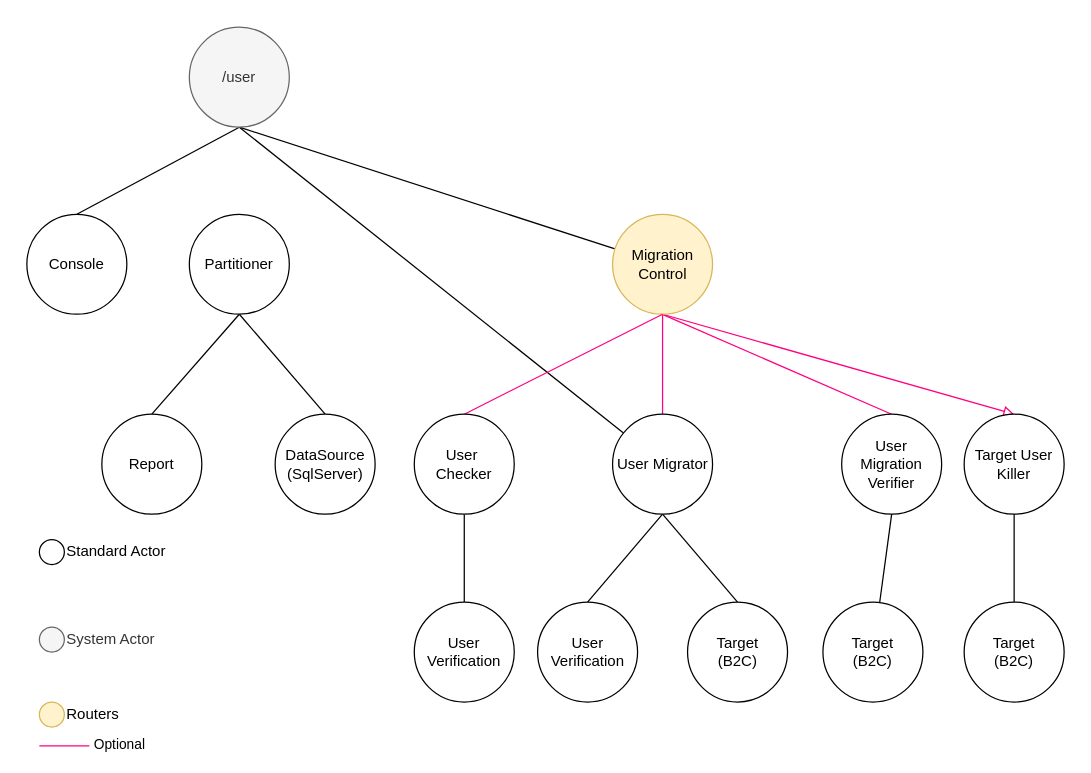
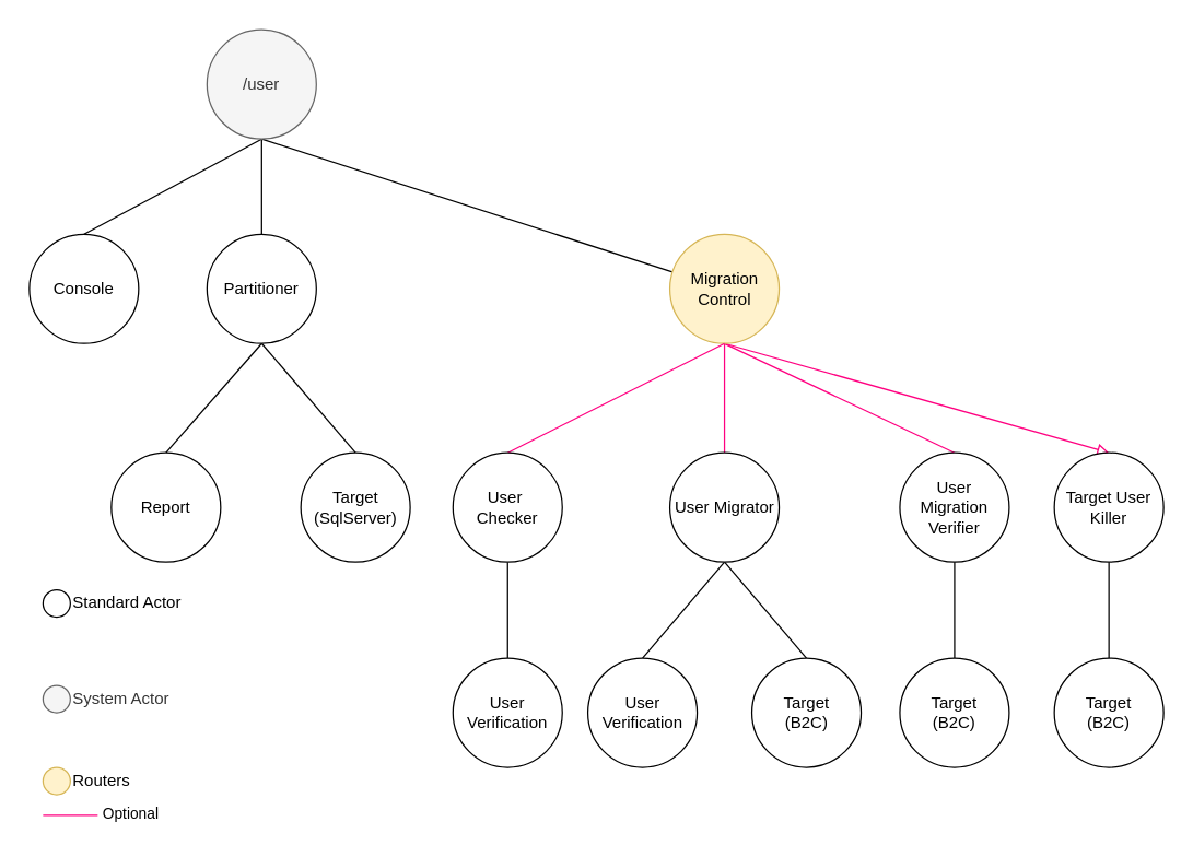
- <mxCell id="4" value="" style="edgeStyle=none;rounded=0;orthogonalLoop=1;jettySize=auto;html=1;endArrow=none;endFill=0;exitX=0.5;exitY=1;exitDx=0;exitDy=0;" parent="1" source="5" target="12" edge="1"><mxGeometry relative="1" as="geometry" /></mxCell>
+ <mxCell id="4" value="" style="edgeStyle=none;rounded=0;orthogonalLoop=1;jettySize=auto;html=1;endArrow=none;endFill=0;exitX=0.5;exitY=1;exitDx=0;exitDy=0;entryX=0.5;entryY=0;entryDx=0;entryDy=0;" parent="1" source="5" target="19" edge="1"><mxGeometry relative="1" as="geometry" /></mxCell>
- <mxCell id="20" value="DataSource&lt;br&gt;(SqlServer)" style="ellipse;whiteSpace=wrap;html=1;aspect=fixed;" parent="1" vertex="1"><mxGeometry x="219.667" y="330.667" width="80" height="80" as="geometry" /></mxCell>
+ <mxCell id="20" value="Target&lt;br&gt;(SqlServer)" style="ellipse;whiteSpace=wrap;html=1;aspect=fixed;" parent="1" vertex="1"><mxGeometry x="219.667" y="330.667" width="80" height="80" as="geometry" /></mxCell>
- <mxCell id="25" value="User Migration&lt;br&gt;Verifier" style="ellipse;whiteSpace=wrap;html=1;aspect=fixed;" parent="1" vertex="1"><mxGeometry x="672.997" y="330.667" width="80" height="80" as="geometry" /></mxCell>
+ <mxCell id="25" value="User Migration&lt;br&gt;Verifier" style="ellipse;whiteSpace=wrap;html=1;aspect=fixed;" parent="1" vertex="1"><mxGeometry x="657.997" y="330.667" width="80" height="80" as="geometry" /></mxCell>
